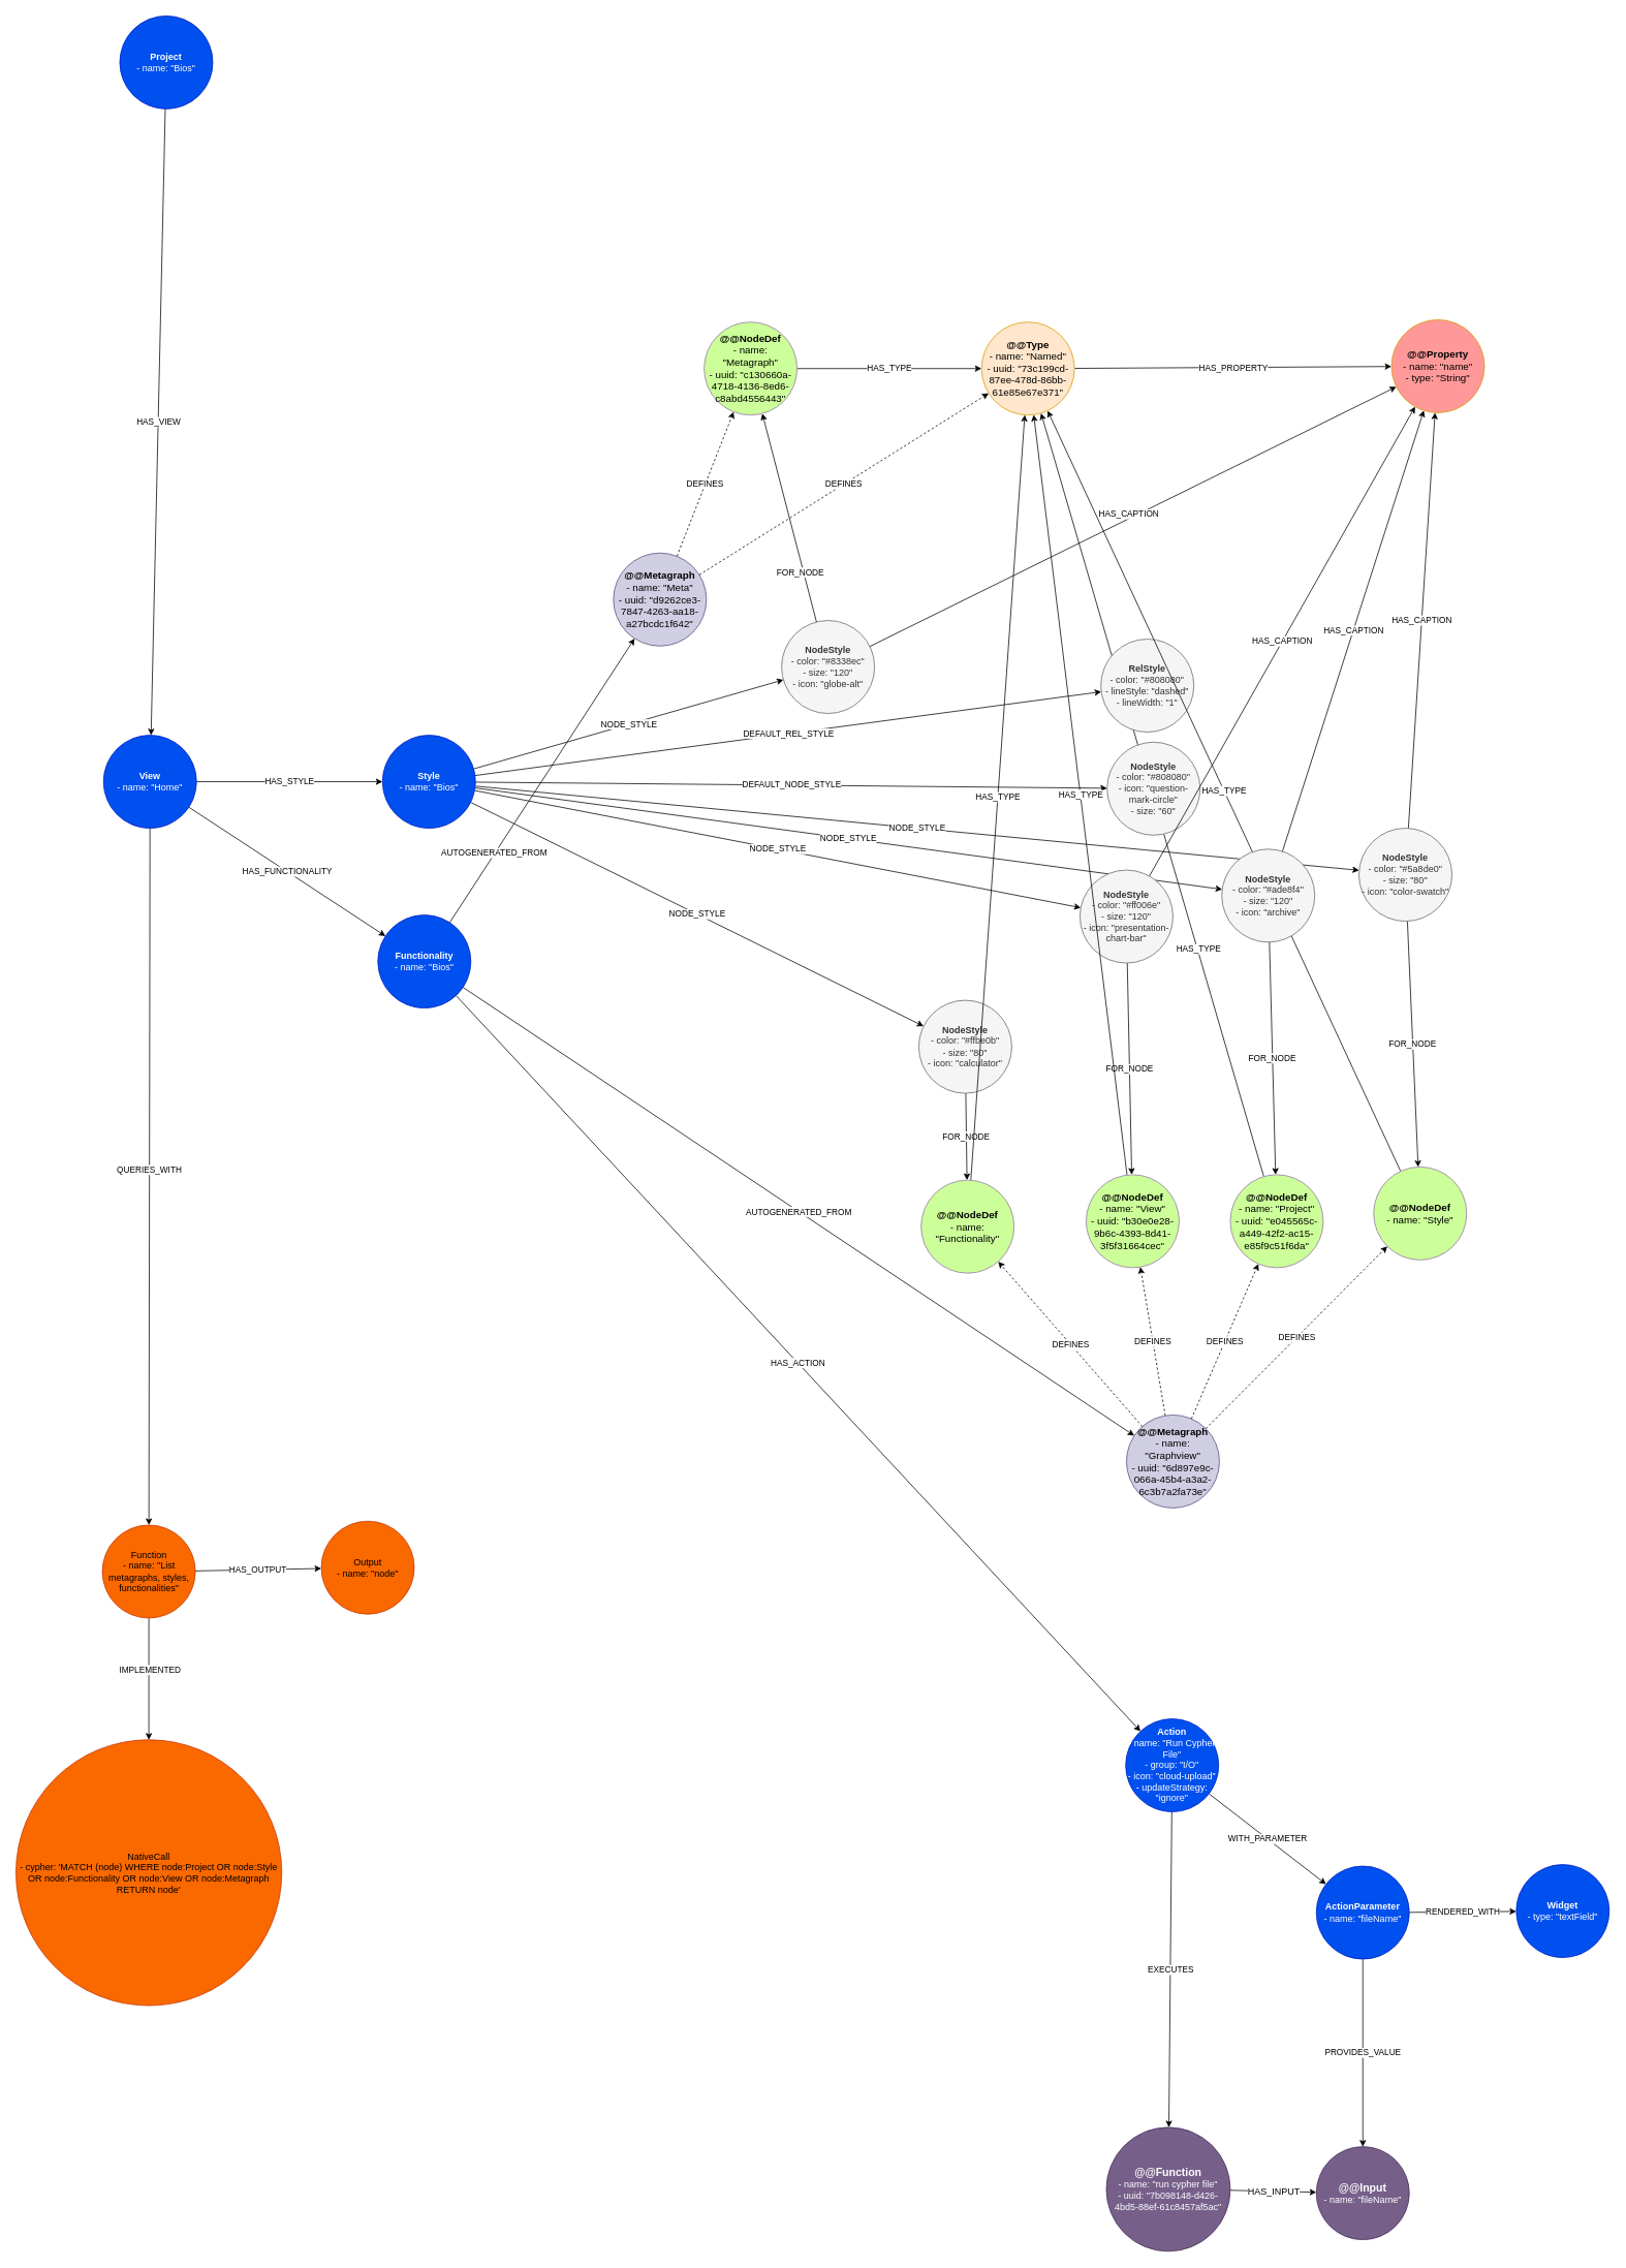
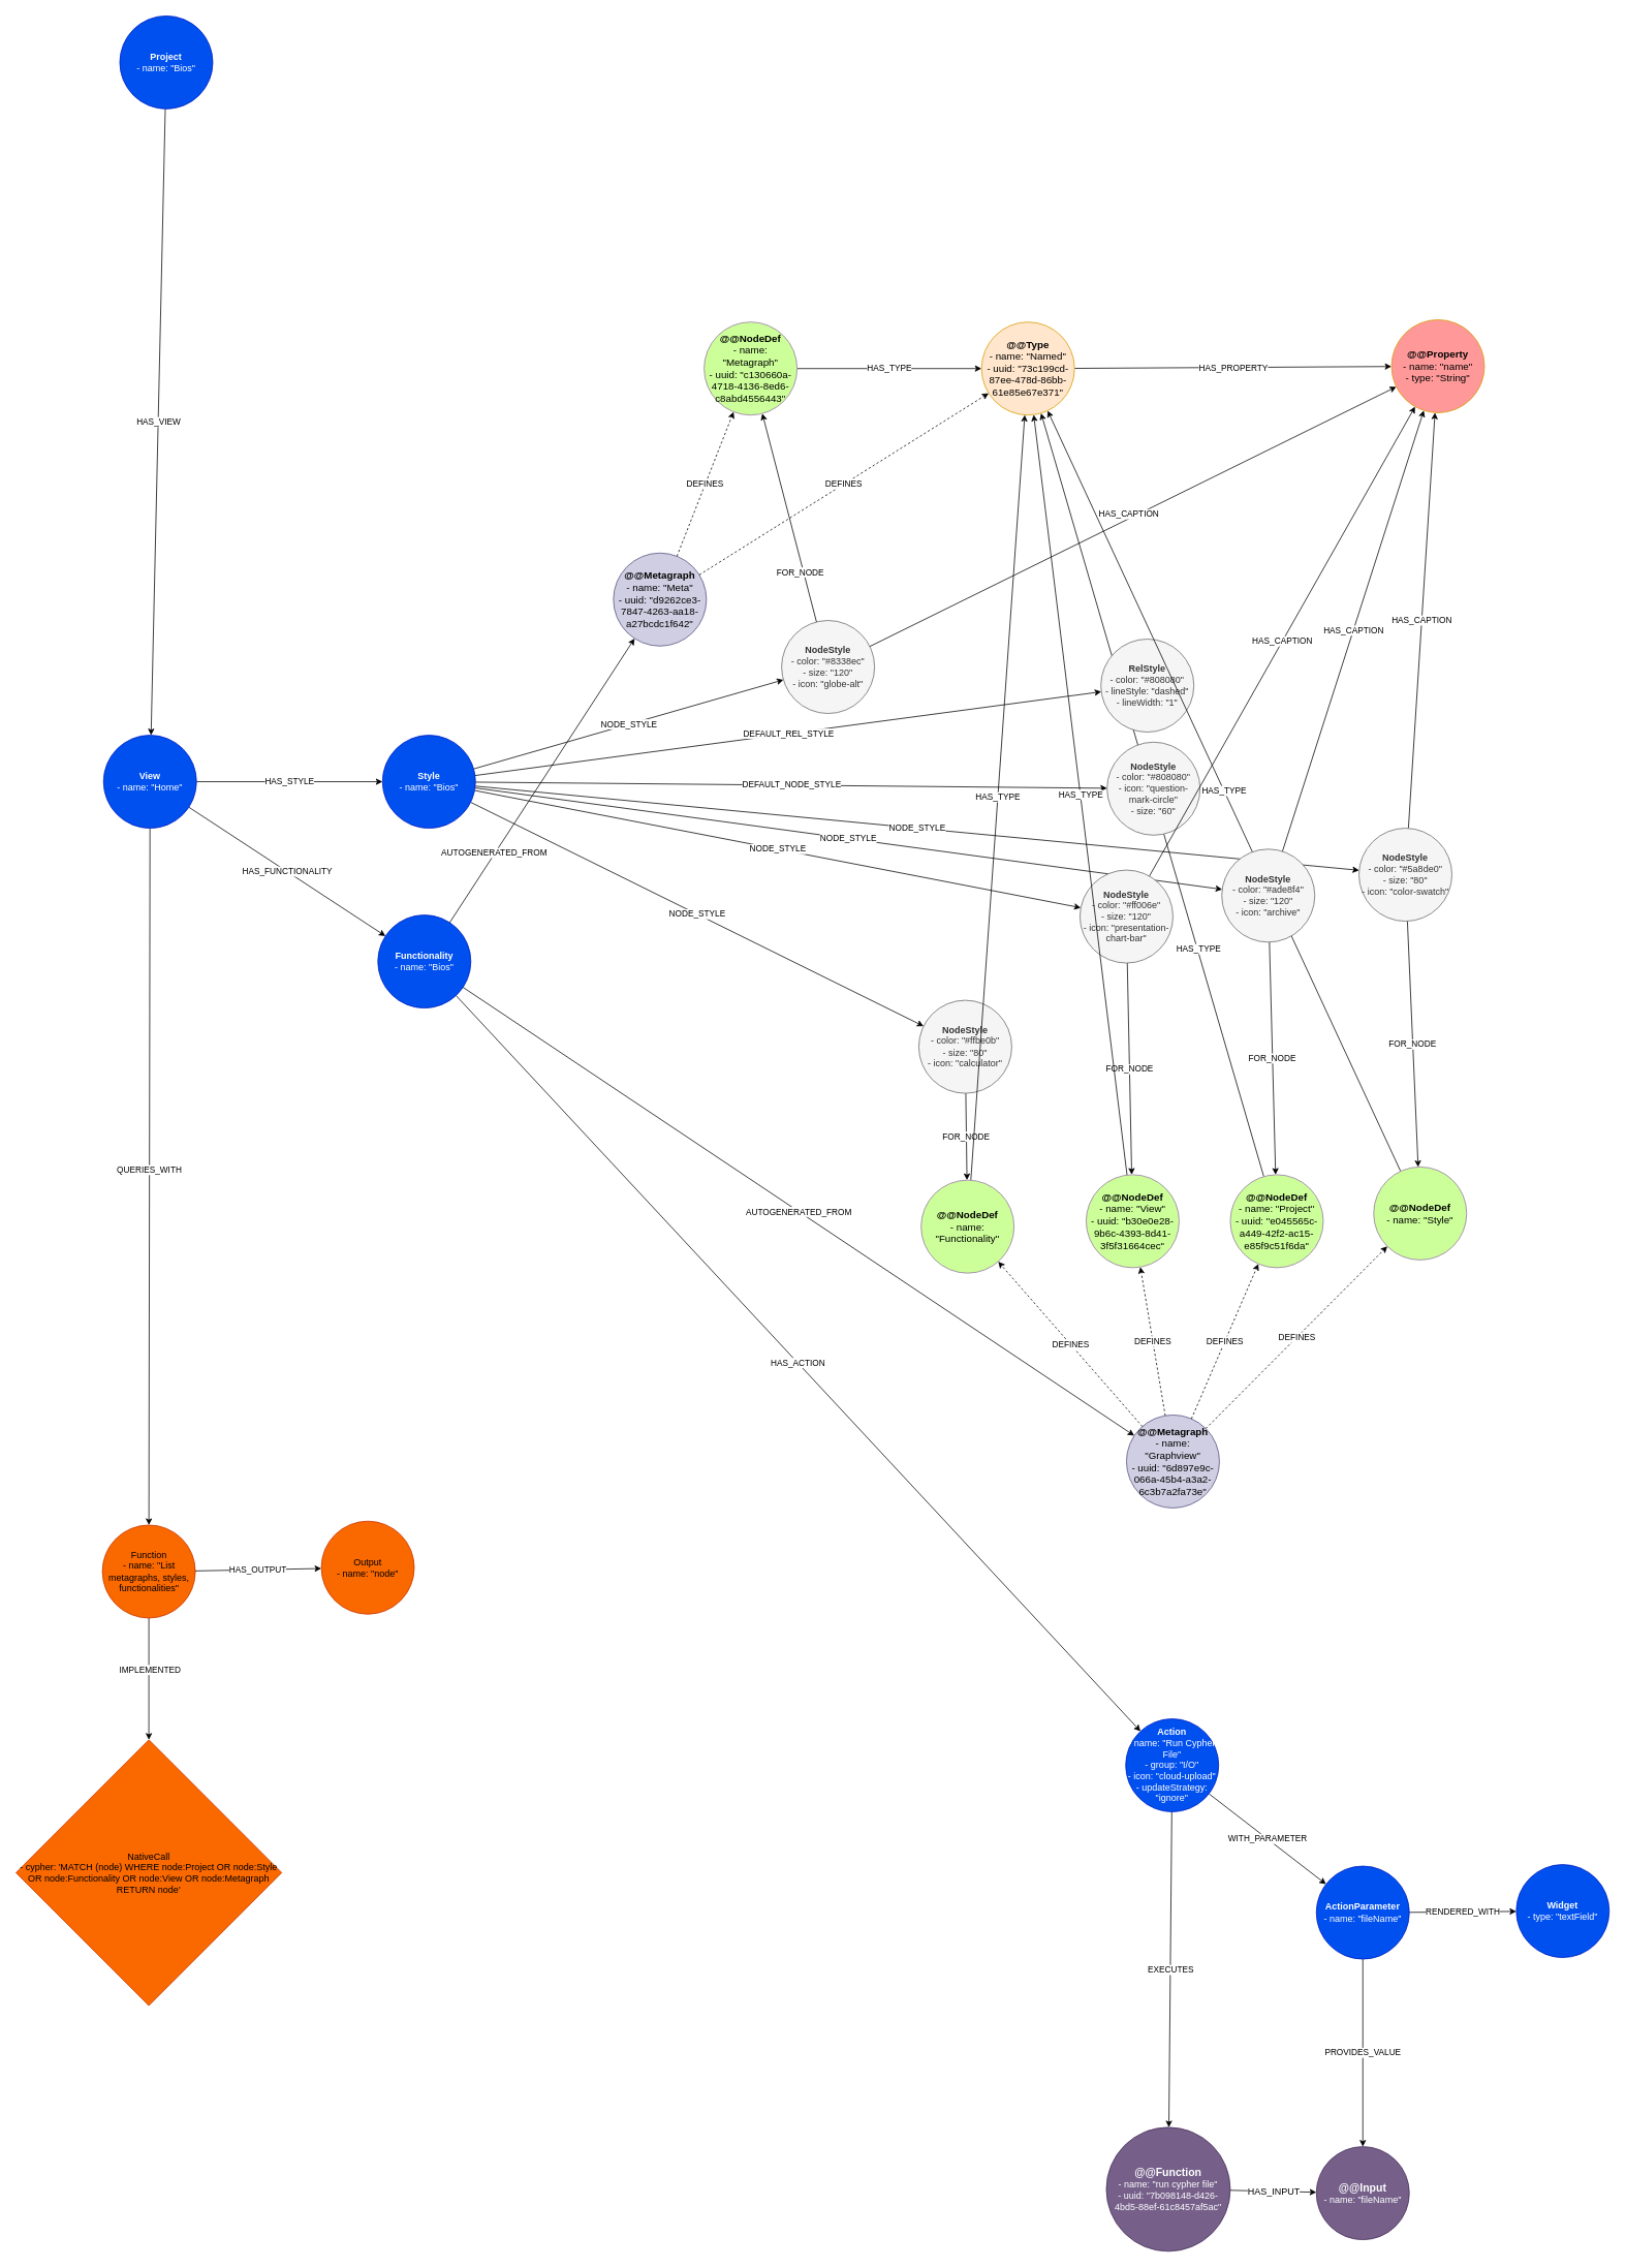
- <mxCell id="28" value="NativeCall&lt;br&gt;- cypher: 'MATCH (node) WHERE node:Project OR node:Style OR node:Functionality OR node:View OR node:Metagraph RETURN node&lt;span&gt;'&lt;/span&gt;" style="ellipse;aspect=fixed;fillColor=#fa6800;fontColor=#000000;strokeColor=#C73500;whiteSpace=wrap;html=1;" parent="1" vertex="1"><mxGeometry x="20" y="2244" width="343" height="343" as="geometry" /></mxCell>
+ <mxCell id="28" value="NativeCall&lt;br&gt;- cypher: 'MATCH (node) WHERE node:Project OR node:Style OR node:Functionality OR node:View OR node:Metagraph RETURN node&lt;span&gt;'&lt;/span&gt;" style="rhombus;aspect=fixed;fillColor=#fa6800;fontColor=#000000;strokeColor=#C73500;whiteSpace=wrap;html=1;" parent="1" vertex="1"><mxGeometry x="20" y="2244" width="343" height="343" as="geometry" /></mxCell>
